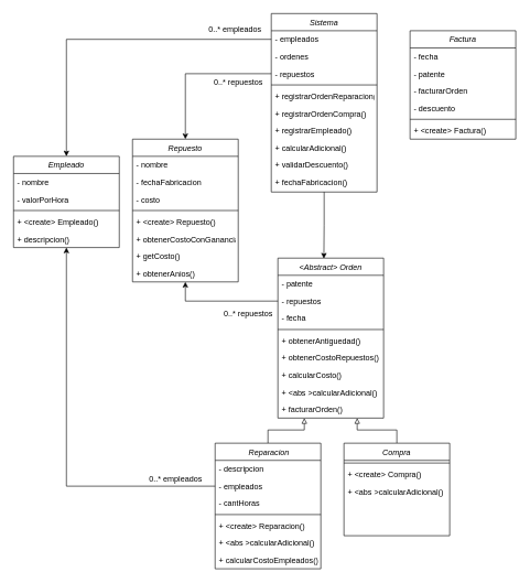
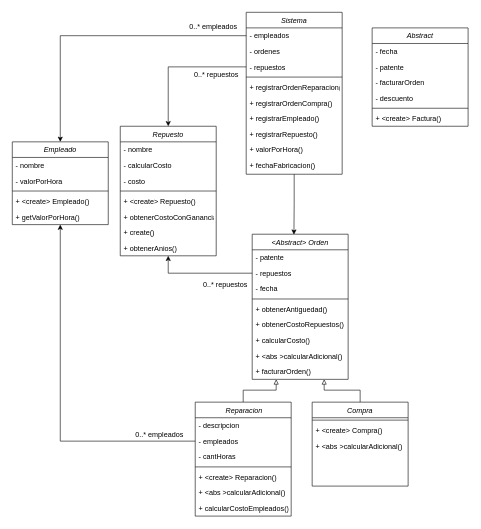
- <mxCell id="52" value="Factura" style="swimlane;fontStyle=2;align=center;verticalAlign=top;childLayout=stackLayout;horizontal=1;startSize=26;horizontalStack=0;resizeParent=1;resizeLast=0;collapsible=1;marginBottom=0;rounded=0;shadow=0;strokeWidth=1;" parent="1" vertex="1"><mxGeometry x="620" y="46" width="160" height="164" as="geometry"><mxRectangle x="230" y="140" width="160" height="26" as="alternateBounds" /></mxGeometry></mxCell>
+ <mxCell id="52" value="Abstract" style="swimlane;fontStyle=2;align=center;verticalAlign=top;childLayout=stackLayout;horizontal=1;startSize=26;horizontalStack=0;resizeParent=1;resizeLast=0;collapsible=1;marginBottom=0;rounded=0;shadow=0;strokeWidth=1;" parent="1" vertex="1"><mxGeometry x="620" y="46" width="160" height="164" as="geometry"><mxRectangle x="230" y="140" width="160" height="26" as="alternateBounds" /></mxGeometry></mxCell>
- <mxCell id="10" value="+ calcularAdicional()" style="text;align=left;verticalAlign=top;spacingLeft=4;spacingRight=4;overflow=hidden;rotatable=0;points=[[0,0.5],[1,0.5]];portConstraint=eastwest;" parent="2" vertex="1"><mxGeometry y="190" width="160" height="26" as="geometry" /></mxCell>
+ <mxCell id="10" value="+ registrarRepuesto()" style="text;align=left;verticalAlign=top;spacingLeft=4;spacingRight=4;overflow=hidden;rotatable=0;points=[[0,0.5],[1,0.5]];portConstraint=eastwest;" parent="2" vertex="1"><mxGeometry y="190" width="160" height="26" as="geometry" /></mxCell>
- <mxCell id="11" value="+ validarDescuento()" style="text;align=left;verticalAlign=top;spacingLeft=4;spacingRight=4;overflow=hidden;rotatable=0;points=[[0,0.5],[1,0.5]];portConstraint=eastwest;" parent="2" vertex="1"><mxGeometry y="216" width="160" height="26" as="geometry" /></mxCell>
+ <mxCell id="11" value="+ valorPorHora()" style="text;align=left;verticalAlign=top;spacingLeft=4;spacingRight=4;overflow=hidden;rotatable=0;points=[[0,0.5],[1,0.5]];portConstraint=eastwest;" parent="2" vertex="1"><mxGeometry y="216" width="160" height="26" as="geometry" /></mxCell>
- <mxCell id="15" value="- fechaFabricacion" style="text;align=left;verticalAlign=top;spacingLeft=4;spacingRight=4;overflow=hidden;rotatable=0;points=[[0,0.5],[1,0.5]];portConstraint=eastwest;" parent="13" vertex="1"><mxGeometry y="52" width="160" height="26" as="geometry" /></mxCell>
+ <mxCell id="15" value="- calcularCosto" style="text;align=left;verticalAlign=top;spacingLeft=4;spacingRight=4;overflow=hidden;rotatable=0;points=[[0,0.5],[1,0.5]];portConstraint=eastwest;" parent="13" vertex="1"><mxGeometry y="52" width="160" height="26" as="geometry" /></mxCell>
- <mxCell id="27" value="+ descripcion()" style="text;align=left;verticalAlign=top;spacingLeft=4;spacingRight=4;overflow=hidden;rotatable=0;points=[[0,0.5],[1,0.5]];portConstraint=eastwest;" parent="22" vertex="1"><mxGeometry y="112" width="160" height="26" as="geometry" /></mxCell>
+ <mxCell id="27" value="+ getValorPorHora()" style="text;align=left;verticalAlign=top;spacingLeft=4;spacingRight=4;overflow=hidden;rotatable=0;points=[[0,0.5],[1,0.5]];portConstraint=eastwest;" parent="22" vertex="1"><mxGeometry y="112" width="160" height="26" as="geometry" /></mxCell>
- <mxCell id="20" value="+ getCosto()" style="text;align=left;verticalAlign=top;spacingLeft=4;spacingRight=4;overflow=hidden;rotatable=0;points=[[0,0.5],[1,0.5]];portConstraint=eastwest;" parent="13" vertex="1"><mxGeometry y="164" width="160" height="26" as="geometry" /></mxCell>
+ <mxCell id="20" value="+ create()" style="text;align=left;verticalAlign=top;spacingLeft=4;spacingRight=4;overflow=hidden;rotatable=0;points=[[0,0.5],[1,0.5]];portConstraint=eastwest;" parent="13" vertex="1"><mxGeometry y="164" width="160" height="26" as="geometry" /></mxCell>
